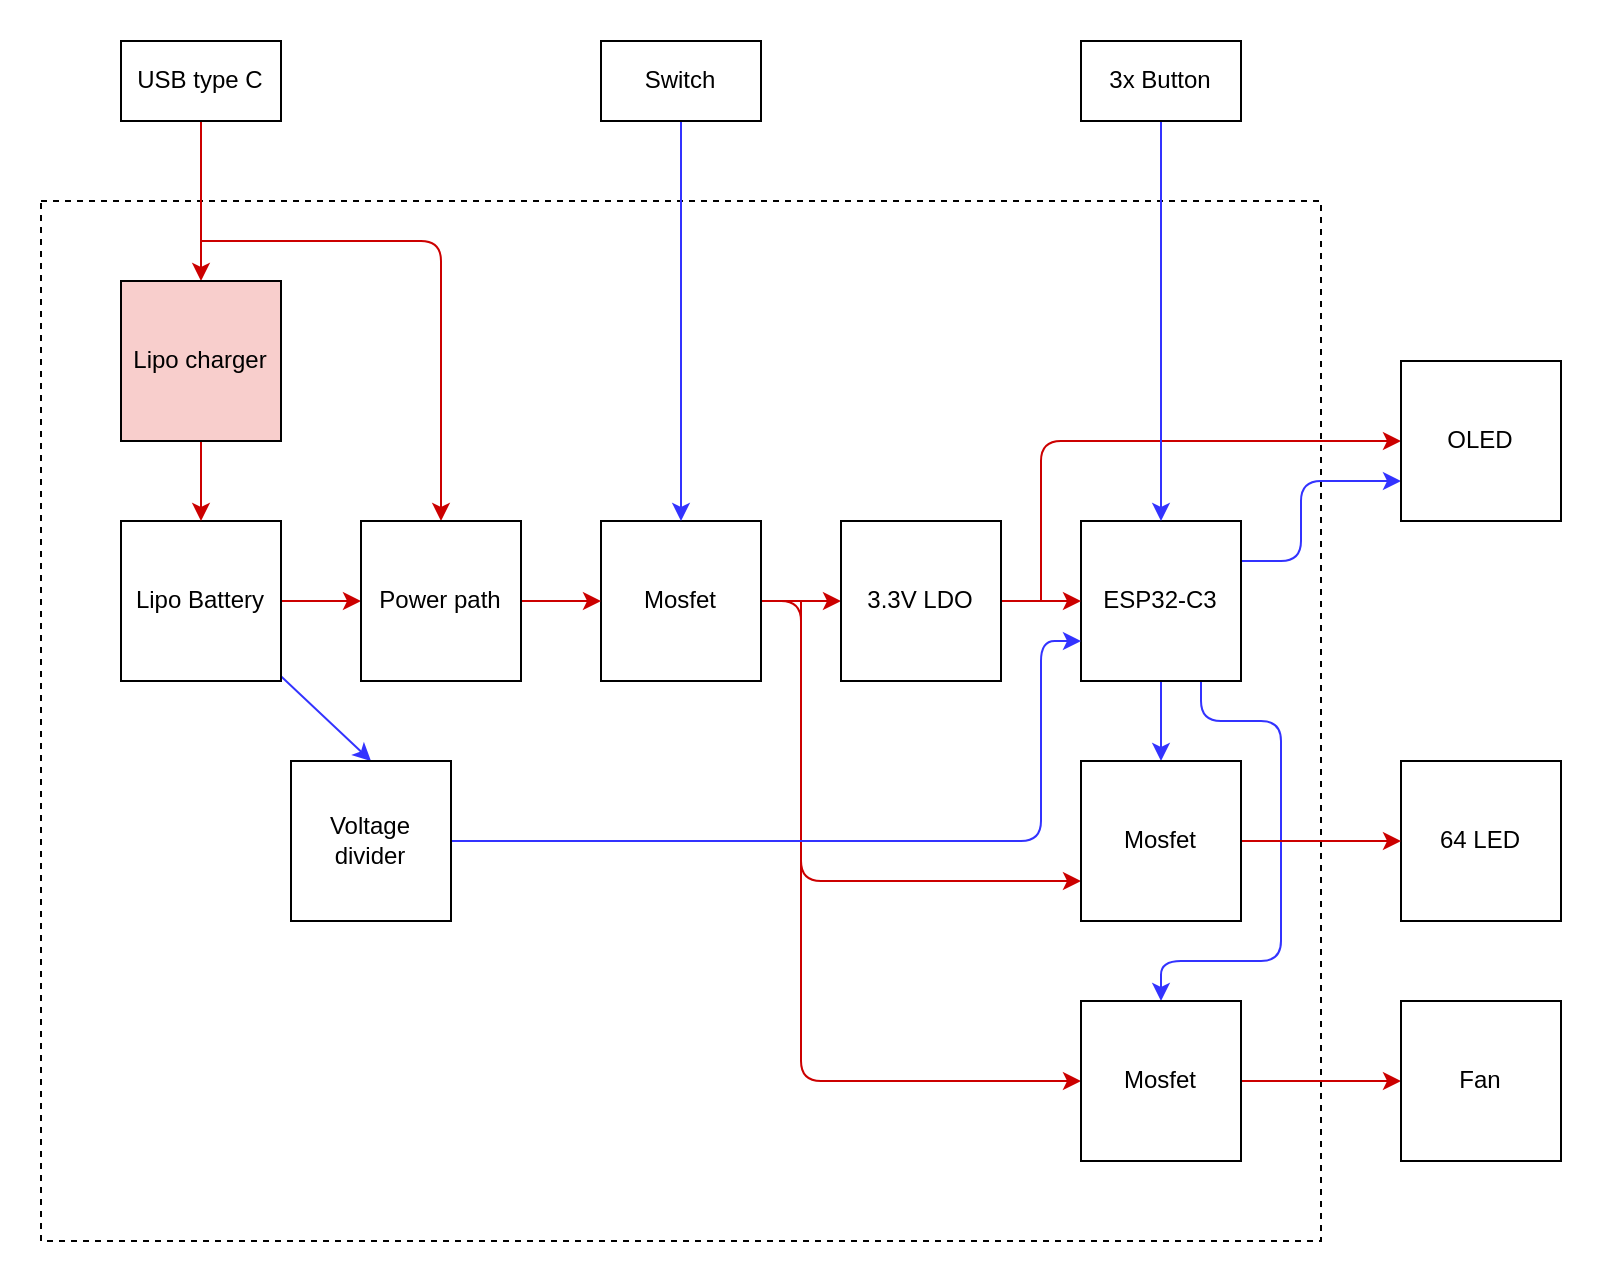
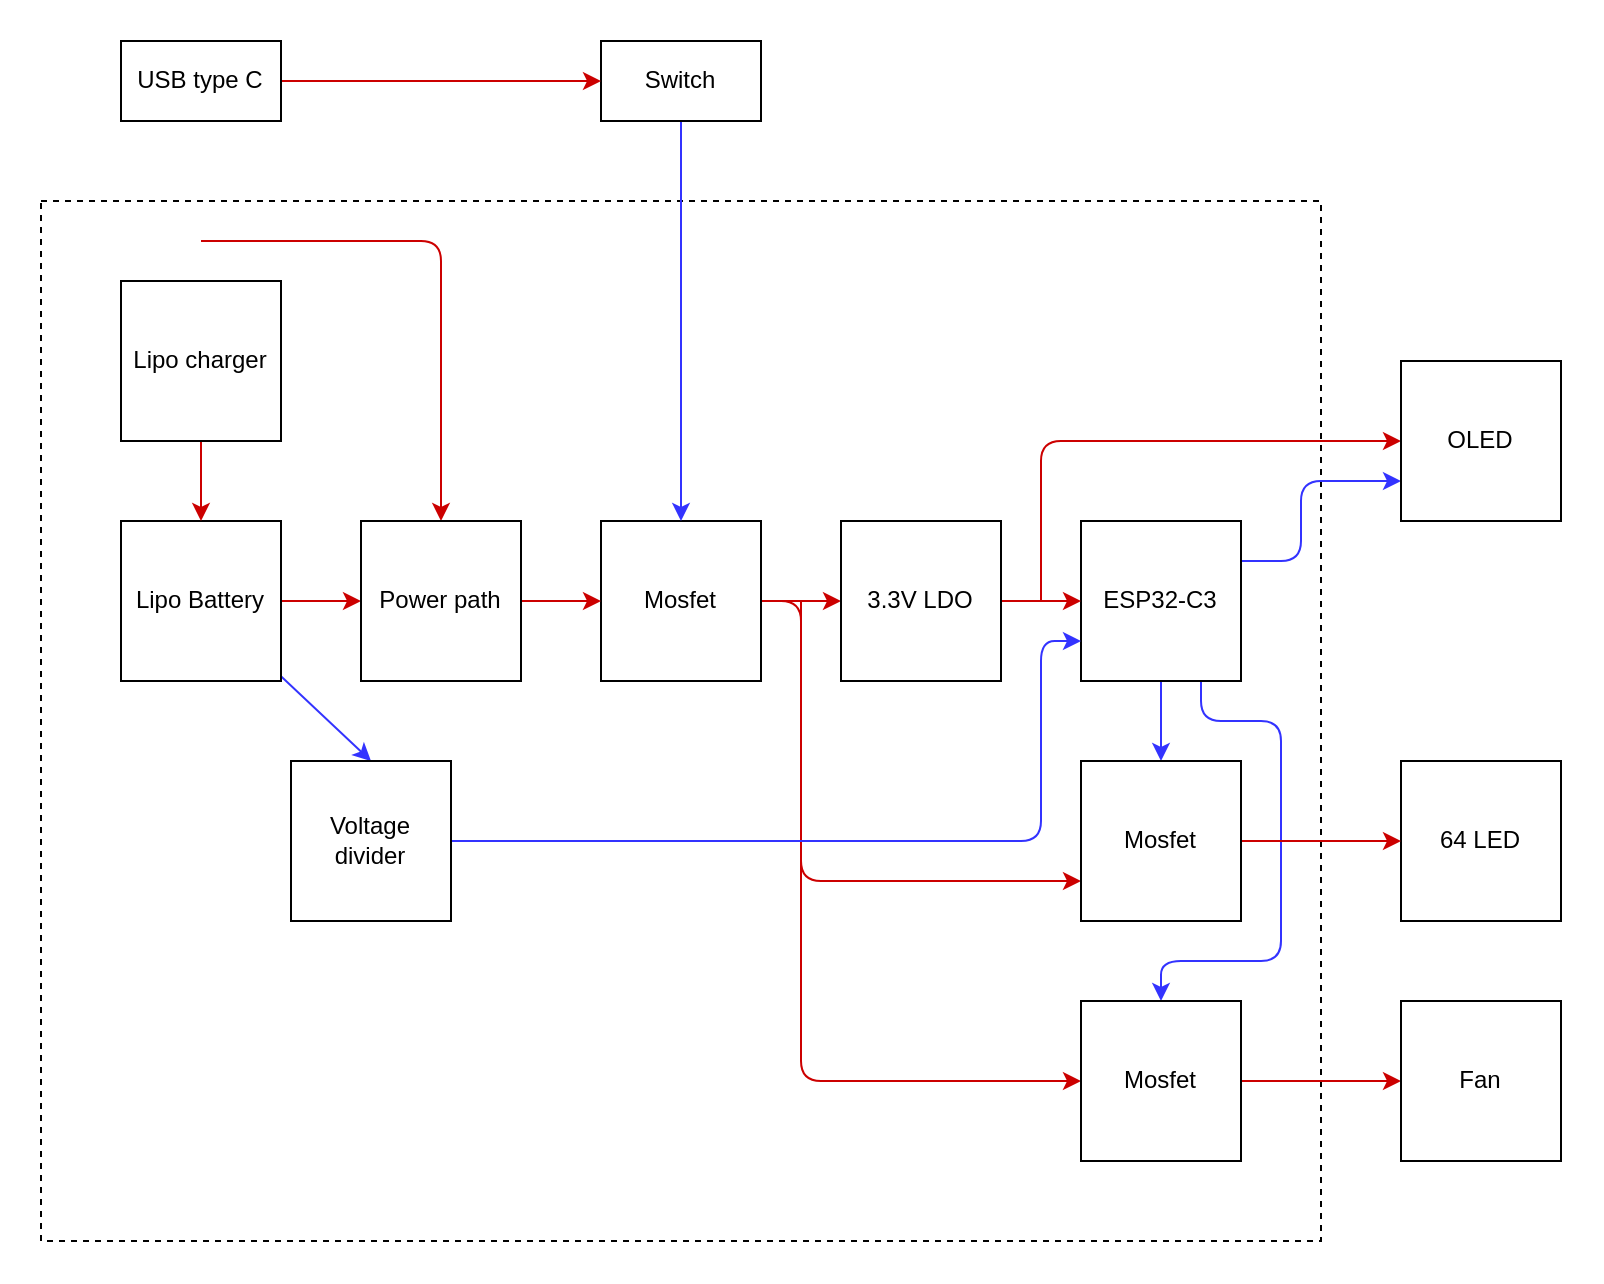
- <mxCell id="33" value="3x Button" style="rounded=0;whiteSpace=wrap;html=1;" parent="1" vertex="1"><mxGeometry x="540" y="20" width="80" height="40" as="geometry" /></mxCell>
- <mxCell id="22" style="edgeStyle=none;html=1;entryX=0.5;entryY=0;entryDx=0;entryDy=0;strokeColor=#CC0000;" parent="1" source="24" target="26" edge="1"><mxGeometry relative="1" as="geometry" /></mxCell>
+ <mxCell id="22" style="edgeStyle=none;html=1;strokeColor=#CC0000;" parent="1" source="24" target="11" edge="1"><mxGeometry relative="1" as="geometry" /></mxCell>
- <mxCell id="32" style="edgeStyle=none;html=1;entryX=0.5;entryY=0;entryDx=0;entryDy=0;strokeColor=#3333FF;" parent="1" source="33" target="15" edge="1"><mxGeometry relative="1" as="geometry" /></mxCell>
- <mxCell id="26" value="Lipo charger" style="rounded=0;whiteSpace=wrap;html=1;fillColor=#f8cecc;" parent="1" vertex="1"><mxGeometry x="60" y="140" width="80" height="80" as="geometry" /></mxCell>
+ <mxCell id="26" value="Lipo charger" style="rounded=0;whiteSpace=wrap;html=1;" parent="1" vertex="1"><mxGeometry x="60" y="140" width="80" height="80" as="geometry" /></mxCell>
